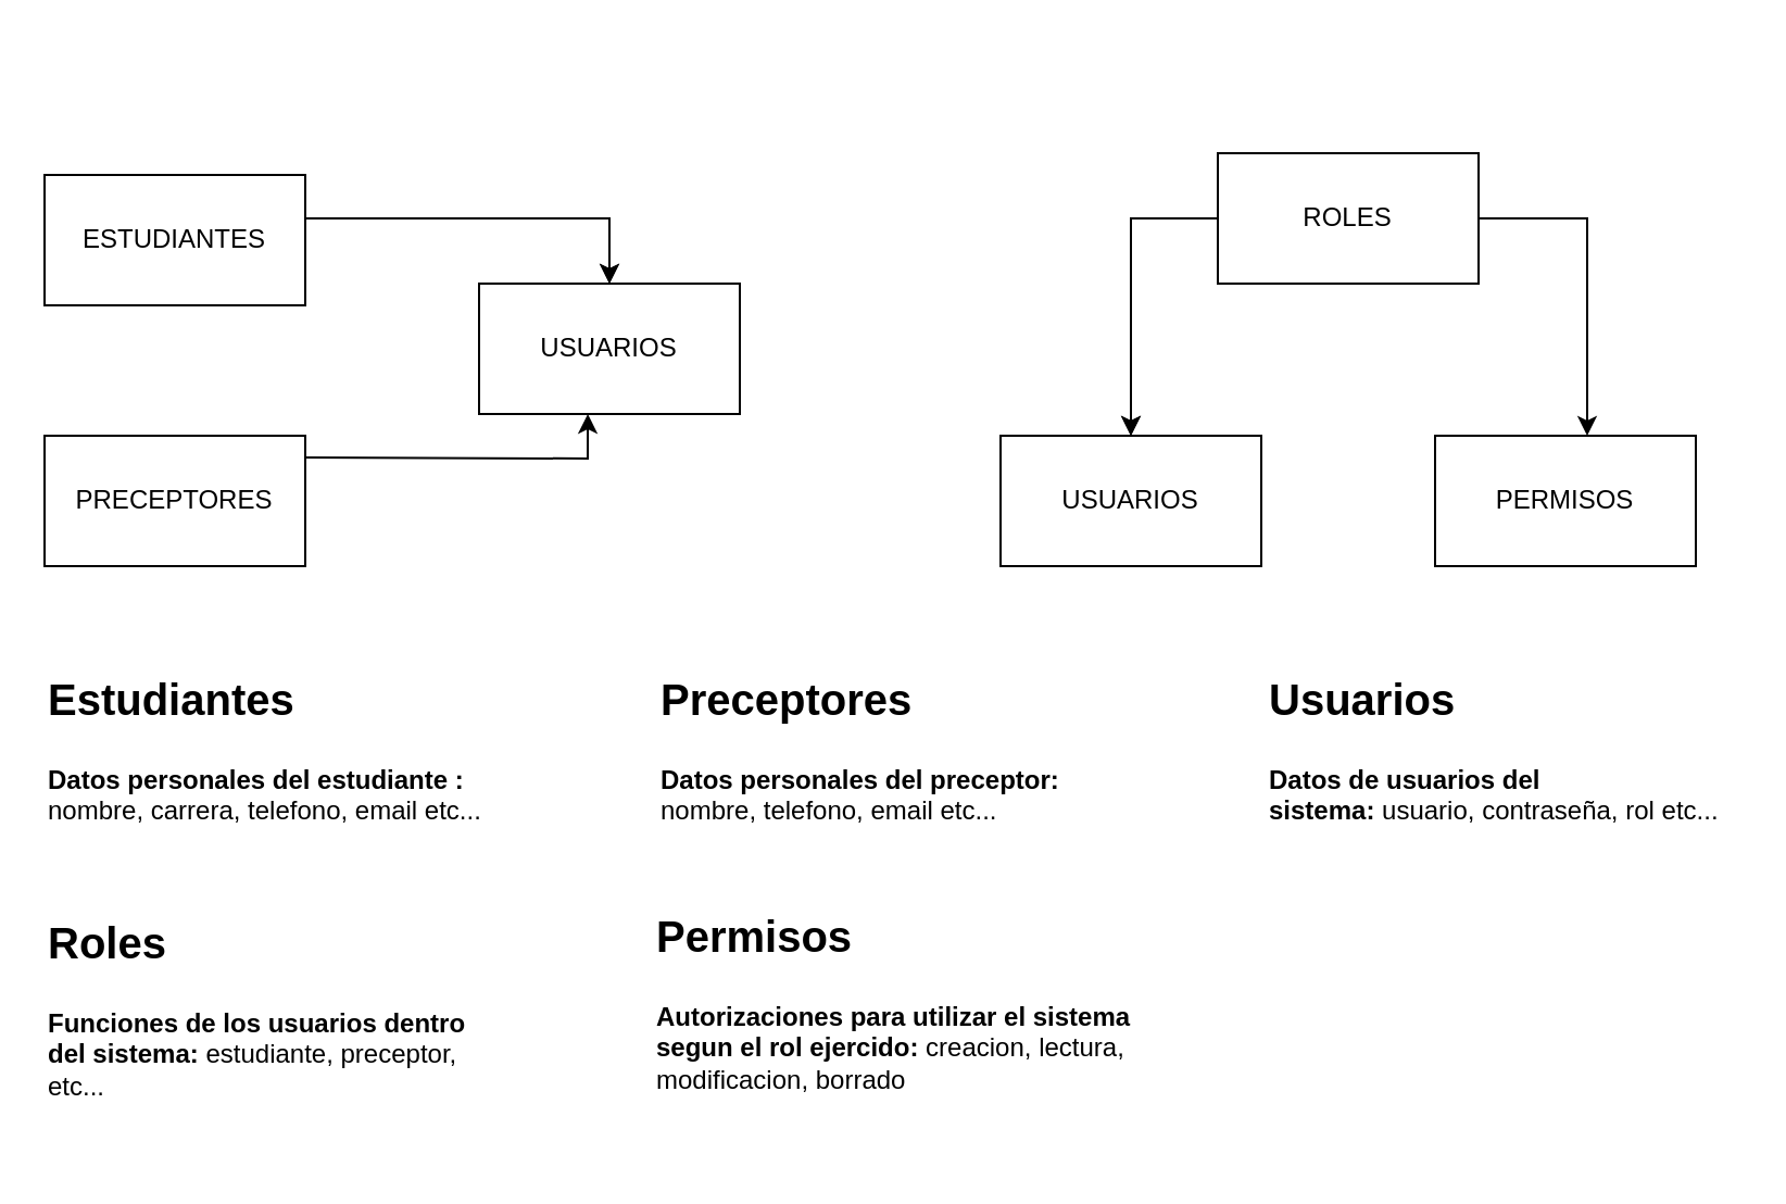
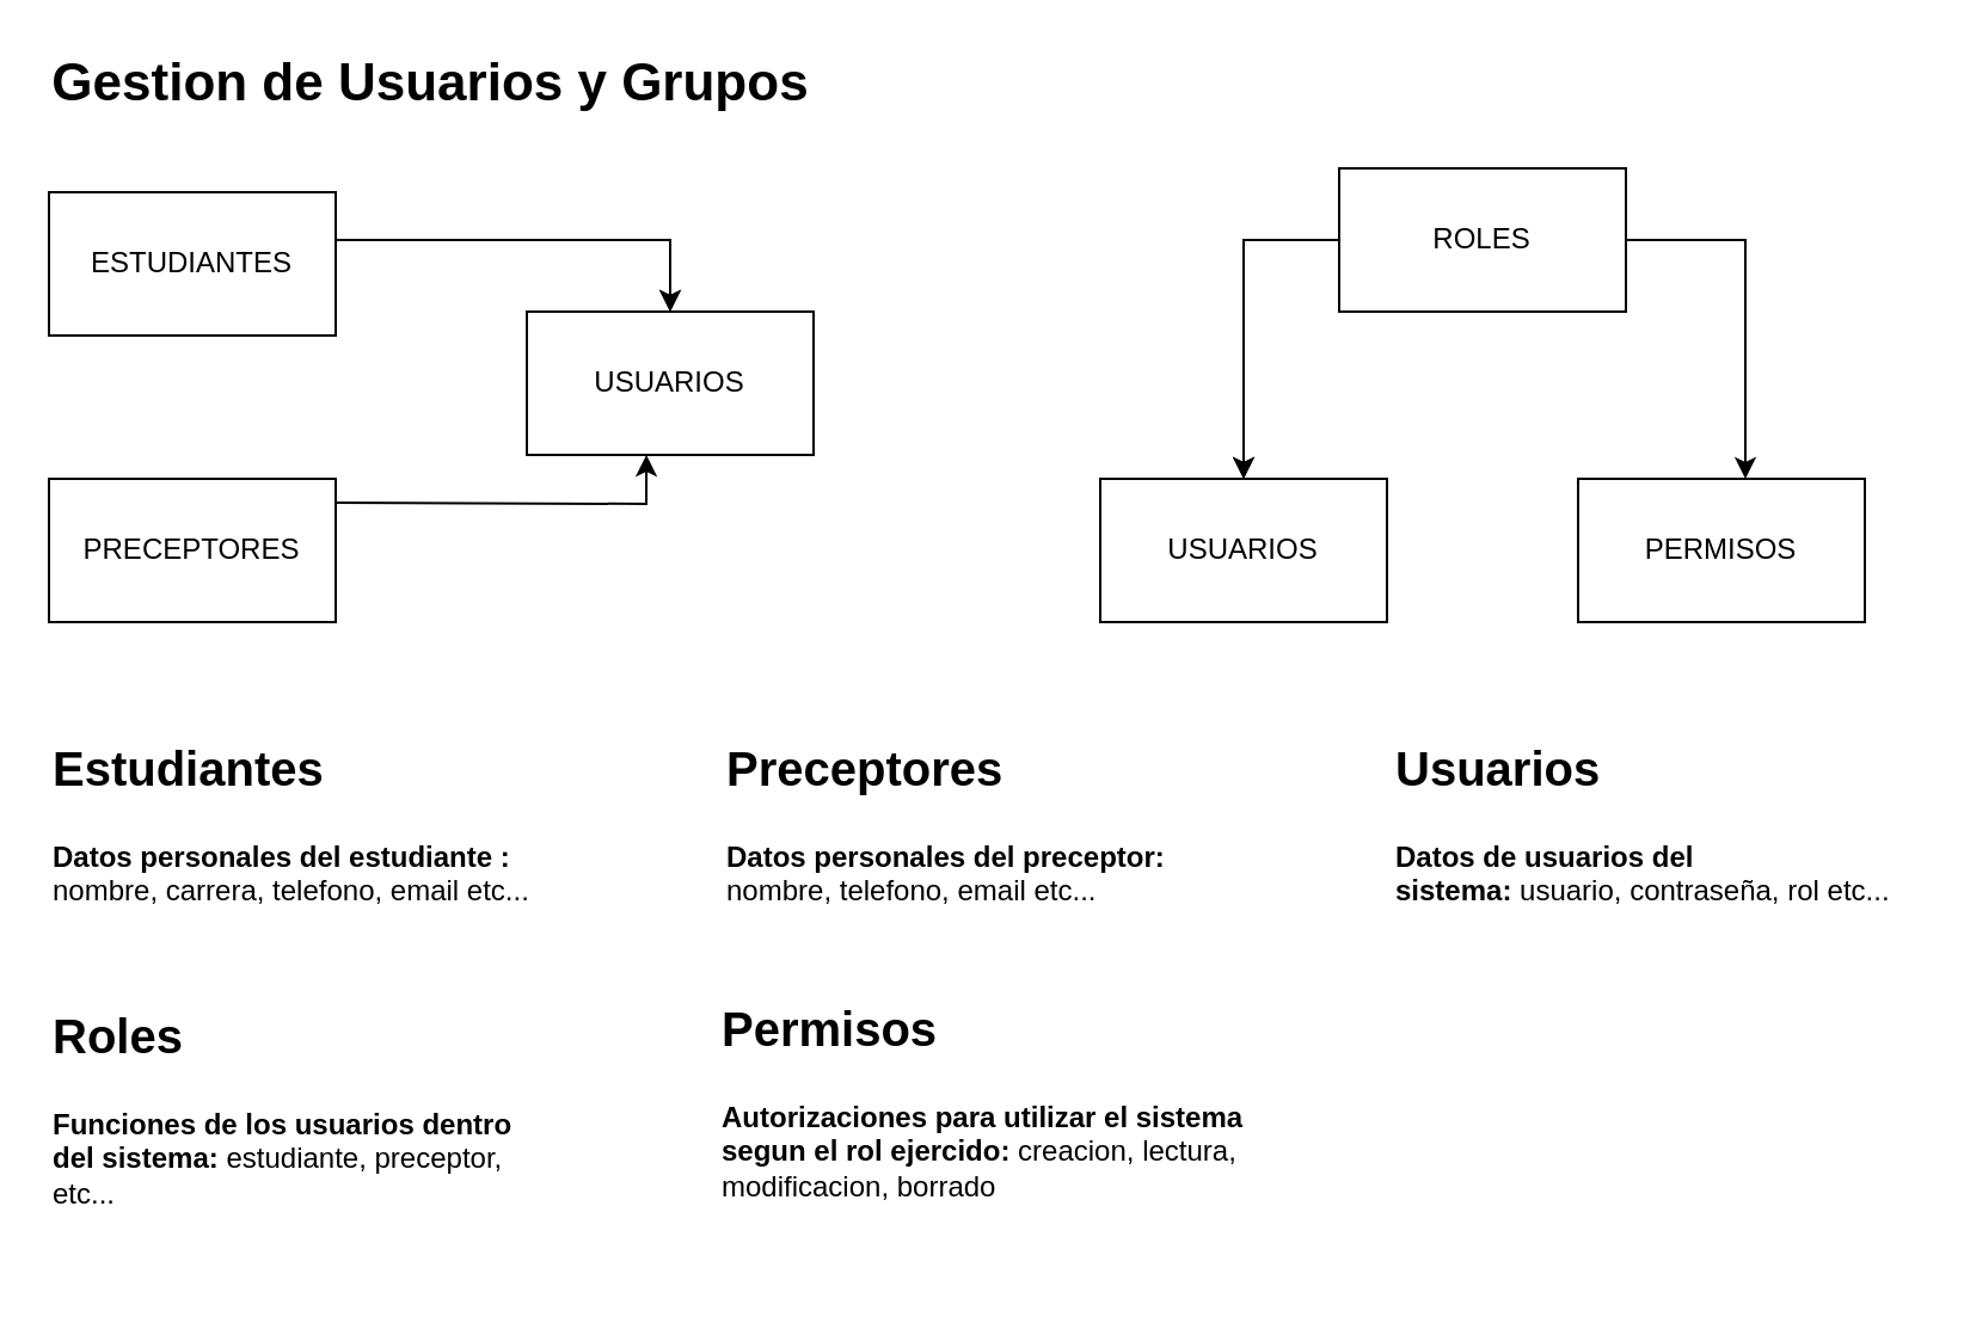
+ <mxCell id="12" value="Gestion de Usuarios y Grupos" style="text;html=1;align=center;verticalAlign=middle;whiteSpace=wrap;rounded=0;fontStyle=1;fontSize=22;" vertex="1" parent="1"><mxGeometry x="20" y="20" width="320" height="30" as="geometry" /></mxCell>
